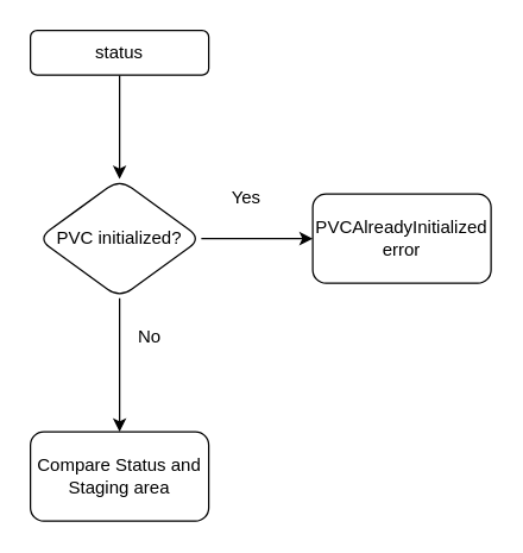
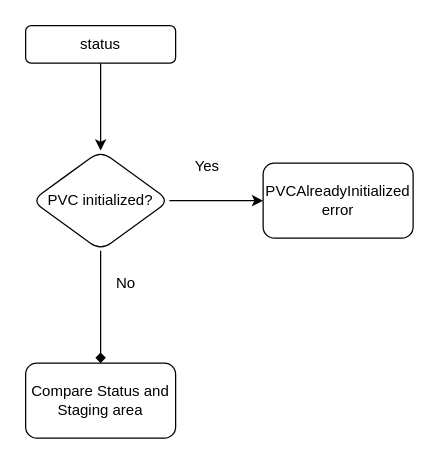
- <mxCell id="5" value="" style="edgeStyle=orthogonalEdgeStyle;rounded=0;orthogonalLoop=1;jettySize=auto;html=1;" edge="1" parent="1" source="6" target="9"><mxGeometry relative="1" as="geometry" /></mxCell>
+ <mxCell id="5" value="" style="edgeStyle=orthogonalEdgeStyle;rounded=0;orthogonalLoop=1;jettySize=auto;html=1;endArrow=diamond;" edge="1" parent="1" source="6" target="9"><mxGeometry relative="1" as="geometry" /></mxCell>
